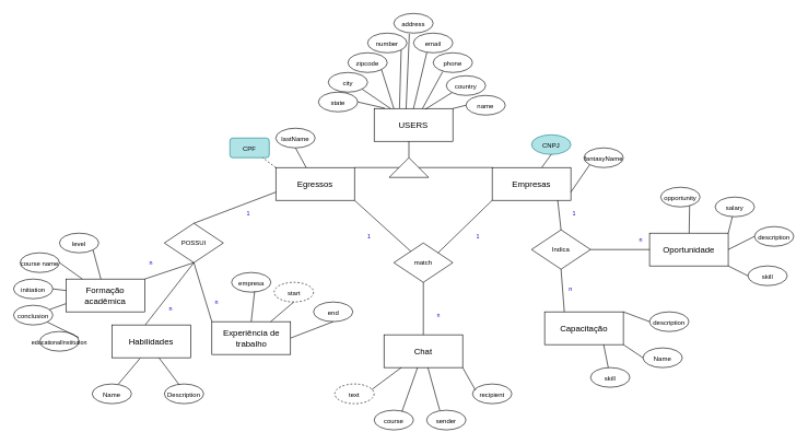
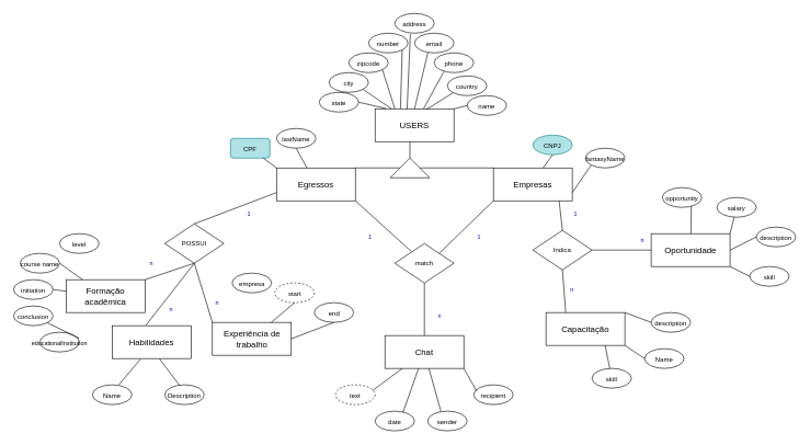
- <mxCell id="27" value="" style="endArrow=none;html=1;rounded=0;fontSize=10;fontColor=#000000;exitX=0;exitY=0;exitDx=0;exitDy=0;dashed=1;" edge="1" parent="1" source="20" target="26"><mxGeometry width="50" height="50" relative="1" as="geometry"><mxPoint x="490" y="325" as="sourcePoint" /><mxPoint x="540" y="275" as="targetPoint" /></mxGeometry></mxCell>
+ <mxCell id="27" value="" style="endArrow=none;html=1;rounded=0;fontSize=10;fontColor=#000000;exitX=0;exitY=0;exitDx=0;exitDy=0;" edge="1" parent="1" source="20" target="26"><mxGeometry width="50" height="50" relative="1" as="geometry"><mxPoint x="490" y="325" as="sourcePoint" /><mxPoint x="540" y="275" as="targetPoint" /></mxGeometry></mxCell>
- <mxCell id="44" value="" style="endArrow=none;html=1;rounded=0;fontSize=9;fontColor=#000000;entryX=1;entryY=1;entryDx=0;entryDy=0;" edge="1" parent="1" source="35" target="39"><mxGeometry width="50" height="50" relative="1" as="geometry"><mxPoint x="260" y="415" as="sourcePoint" /><mxPoint x="310" y="365" as="targetPoint" /></mxGeometry></mxCell>
- <mxCell id="49" value="" style="endArrow=none;html=1;rounded=0;fontSize=9;fontColor=#000000;entryX=0;entryY=0.75;entryDx=0;entryDy=0;" edge="1" parent="1" source="42" target="35"><mxGeometry width="50" height="50" relative="1" as="geometry"><mxPoint x="210" y="445" as="sourcePoint" /><mxPoint x="260" y="395" as="targetPoint" /></mxGeometry></mxCell>
- <mxCell id="54" value="" style="endArrow=none;html=1;rounded=0;fontSize=9;fontColor=#000000;entryX=0.586;entryY=0.968;entryDx=0;entryDy=0;entryPerimeter=0;exitX=0.5;exitY=0;exitDx=0;exitDy=0;" edge="1" parent="1" source="38" target="51"><mxGeometry width="50" height="50" relative="1" as="geometry"><mxPoint x="387.5" y="570" as="sourcePoint" /><mxPoint x="437.5" y="520" as="targetPoint" /></mxGeometry></mxCell>
- <mxCell id="87" value="&lt;font size=&quot;1&quot;&gt;course&lt;br&gt;&lt;/font&gt;" style="ellipse;whiteSpace=wrap;html=1;rounded=0;fontSize=13;" vertex="1" parent="1"><mxGeometry x="570" y="625" width="60" height="30" as="geometry" /></mxCell>
+ <mxCell id="87" value="&lt;font size=&quot;1&quot;&gt;date&lt;br&gt;&lt;/font&gt;" style="ellipse;whiteSpace=wrap;html=1;rounded=0;fontSize=13;" vertex="1" parent="1"><mxGeometry x="570" y="625" width="60" height="30" as="geometry" /></mxCell>
